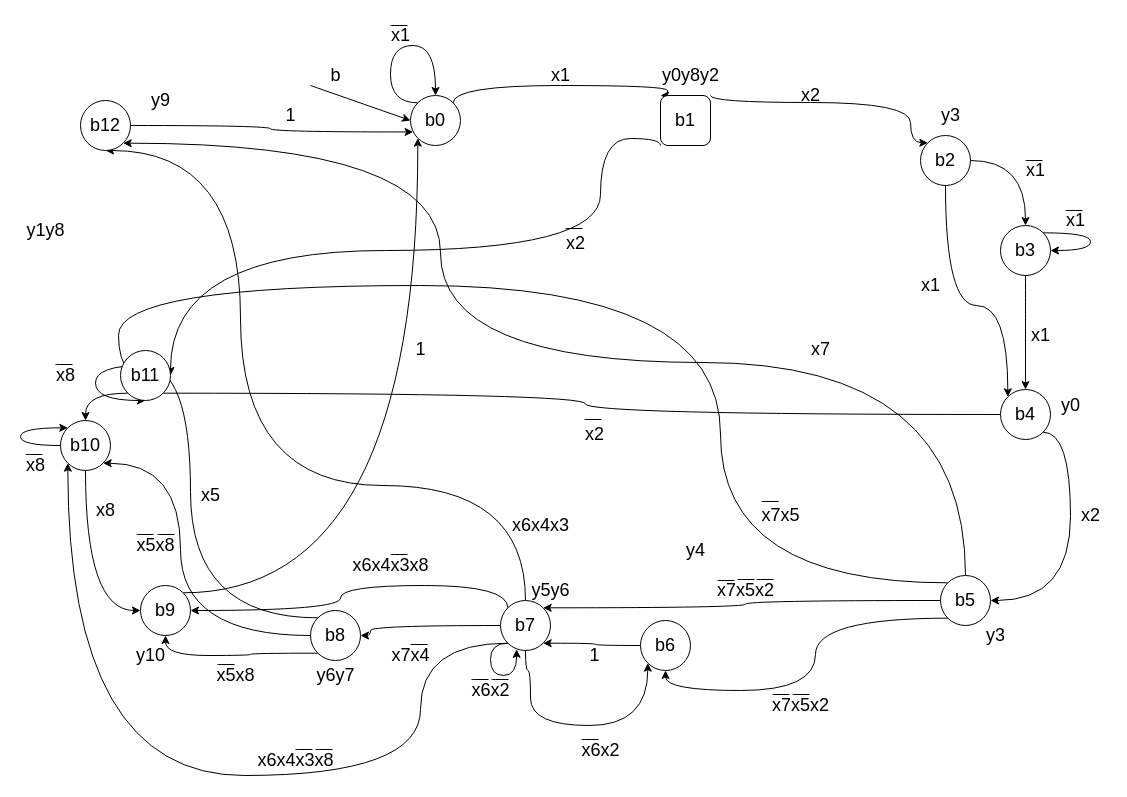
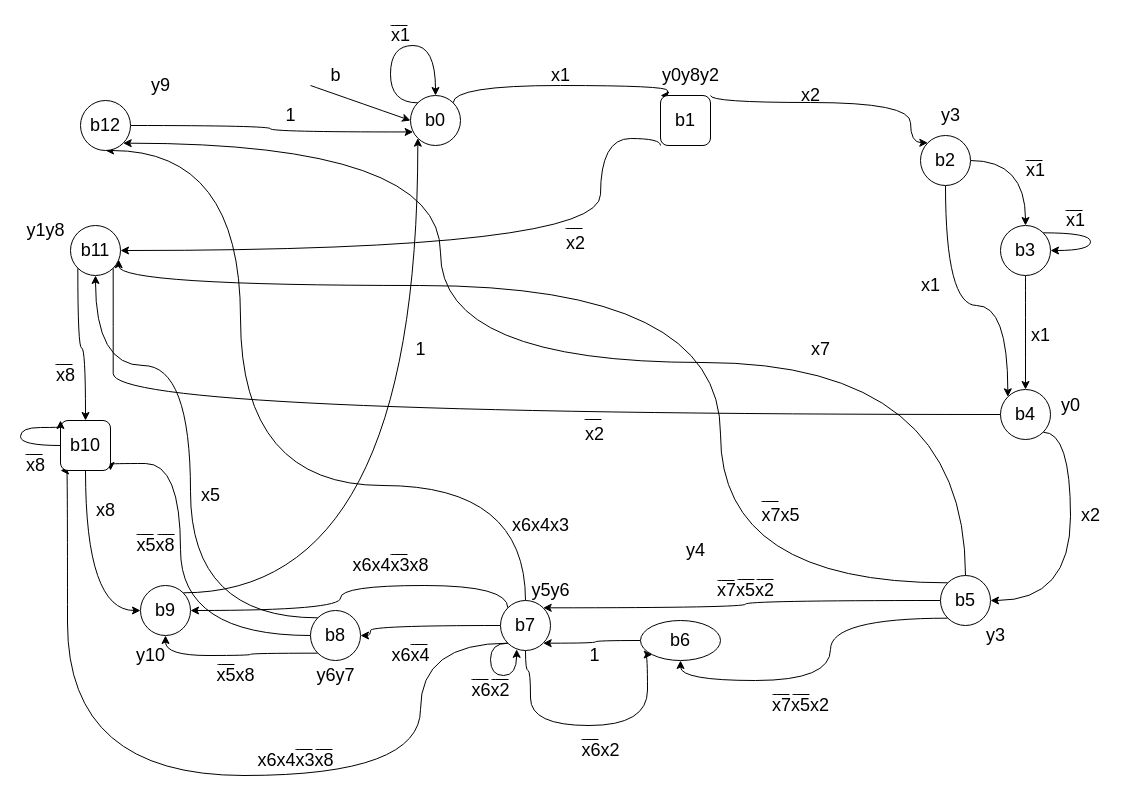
- <mxCell id="80" value="y9" style="text;html=1;align=center;verticalAlign=middle;resizable=0;points=[];autosize=1;strokeColor=none;fillColor=none;fontSize=18;" vertex="1" parent="1"><mxGeometry x="145" y="85" width="30" height="30" as="geometry" /></mxCell>
+ <mxCell id="80" value="y9" style="text;html=1;align=center;verticalAlign=middle;resizable=0;points=[];autosize=1;strokeColor=none;fillColor=none;fontSize=18;" vertex="1" parent="1"><mxGeometry x="145" y="70" width="30" height="30" as="geometry" /></mxCell>
- <mxCell id="66" value="&lt;font style=&quot;font-size: 18px&quot;&gt;b11&lt;/font&gt;" style="ellipse;whiteSpace=wrap;html=1;aspect=fixed;" vertex="1" parent="1"><mxGeometry x="120" y="350" width="50" height="50" as="geometry" /></mxCell>
+ <mxCell id="66" value="&lt;font style=&quot;font-size: 18px&quot;&gt;b11&lt;/font&gt;" style="ellipse;whiteSpace=wrap;html=1;aspect=fixed;" vertex="1" parent="1"><mxGeometry x="70" y="225" width="50" height="50" as="geometry" /></mxCell>
- <mxCell id="68" value="&lt;font style=&quot;font-size: 18px&quot;&gt;b10&lt;/font&gt;" style="ellipse;whiteSpace=wrap;html=1;aspect=fixed;" vertex="1" parent="1"><mxGeometry x="60" y="420" width="50" height="50" as="geometry" /></mxCell>
+ <mxCell id="68" value="&lt;font style=&quot;font-size: 18px&quot;&gt;b10&lt;/font&gt;" style="whiteSpace=wrap;html=1;aspect=fixed;rounded=1;" vertex="1" parent="1"><mxGeometry x="60" y="420" width="50" height="50" as="geometry" /></mxCell>
- <mxCell id="39" value="&lt;font style=&quot;font-size: 18px&quot;&gt;b6&lt;/font&gt;" style="ellipse;whiteSpace=wrap;html=1;aspect=fixed;" vertex="1" parent="1"><mxGeometry x="640" y="620" width="50" height="50" as="geometry" /></mxCell>
+ <mxCell id="39" value="&lt;font style=&quot;font-size: 18px&quot;&gt;b6&lt;/font&gt;" style="ellipse;whiteSpace=wrap;html=1;aspect=fixed;" vertex="1" parent="1"><mxGeometry x="640" y="620" width="80" height="40" as="geometry" /></mxCell>
- <mxCell id="56" value="x7x4" style="text;html=1;align=center;verticalAlign=middle;resizable=0;points=[];autosize=1;strokeColor=none;fillColor=none;fontSize=18;" vertex="1" parent="1"><mxGeometry x="385" y="640" width="50" height="30" as="geometry" /></mxCell>
+ <mxCell id="56" value="x6x4" style="text;html=1;align=center;verticalAlign=middle;resizable=0;points=[];autosize=1;strokeColor=none;fillColor=none;fontSize=18;" vertex="1" parent="1"><mxGeometry x="385" y="640" width="50" height="30" as="geometry" /></mxCell>
